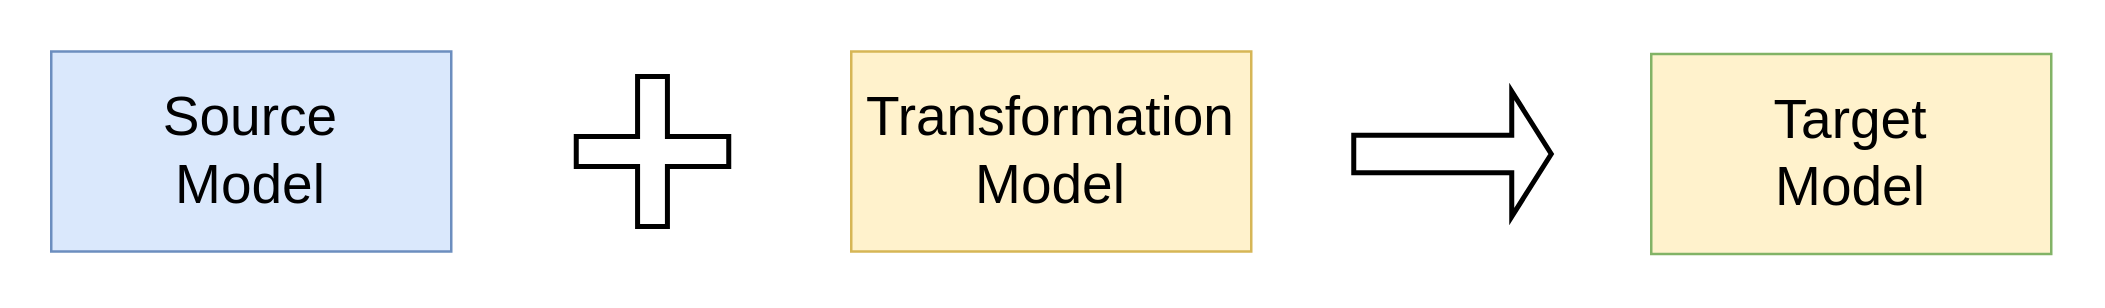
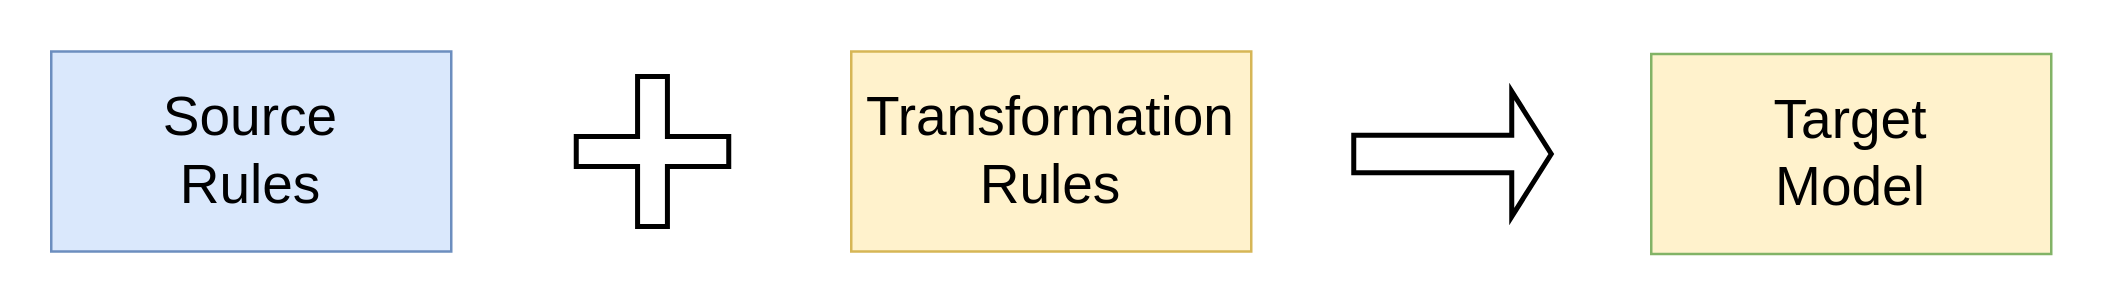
- <mxCell id="2" value="Source &lt;br&gt;Model" style="rounded=0;whiteSpace=wrap;html=1;fontSize=22;fillColor=#dae8fc;strokeColor=#6c8ebf;" parent="1" vertex="1"><mxGeometry x="20" y="20" width="160" height="80" as="geometry" /></mxCell>
+ <mxCell id="2" value="Source &lt;br&gt;Rules" style="rounded=0;whiteSpace=wrap;html=1;fontSize=22;fillColor=#dae8fc;strokeColor=#6c8ebf;" parent="1" vertex="1"><mxGeometry x="20" y="20" width="160" height="80" as="geometry" /></mxCell>
- <mxCell id="3" value="Transformation Model" style="rounded=0;whiteSpace=wrap;html=1;fontSize=22;fillColor=#fff2cc;strokeColor=#d6b656;" parent="1" vertex="1"><mxGeometry x="340" y="20" width="160" height="80" as="geometry" /></mxCell>
+ <mxCell id="3" value="Transformation Rules" style="rounded=0;whiteSpace=wrap;html=1;fontSize=22;fillColor=#fff2cc;strokeColor=#d6b656;" parent="1" vertex="1"><mxGeometry x="340" y="20" width="160" height="80" as="geometry" /></mxCell>
